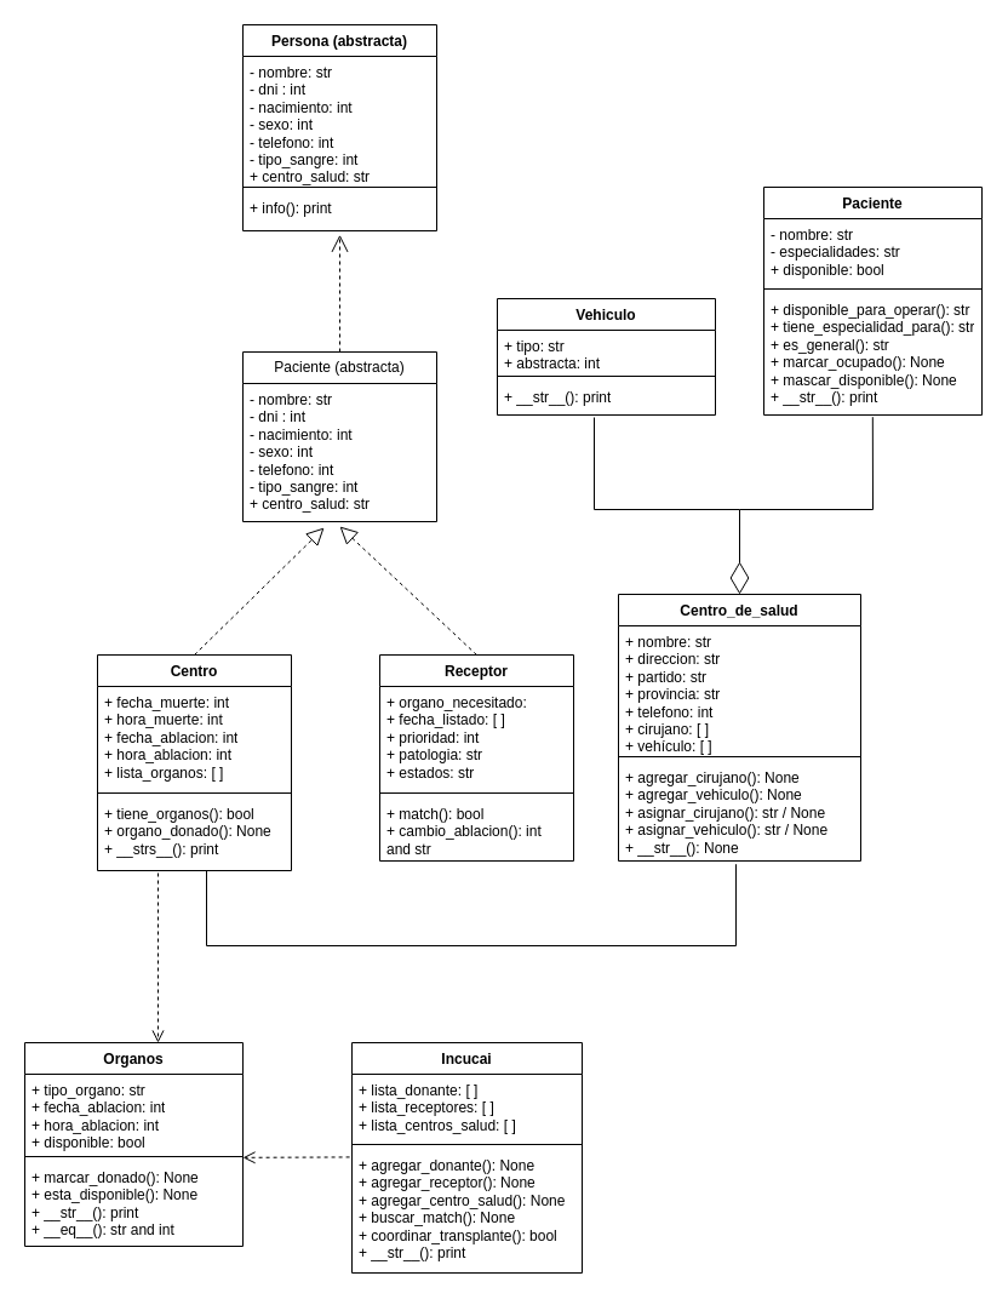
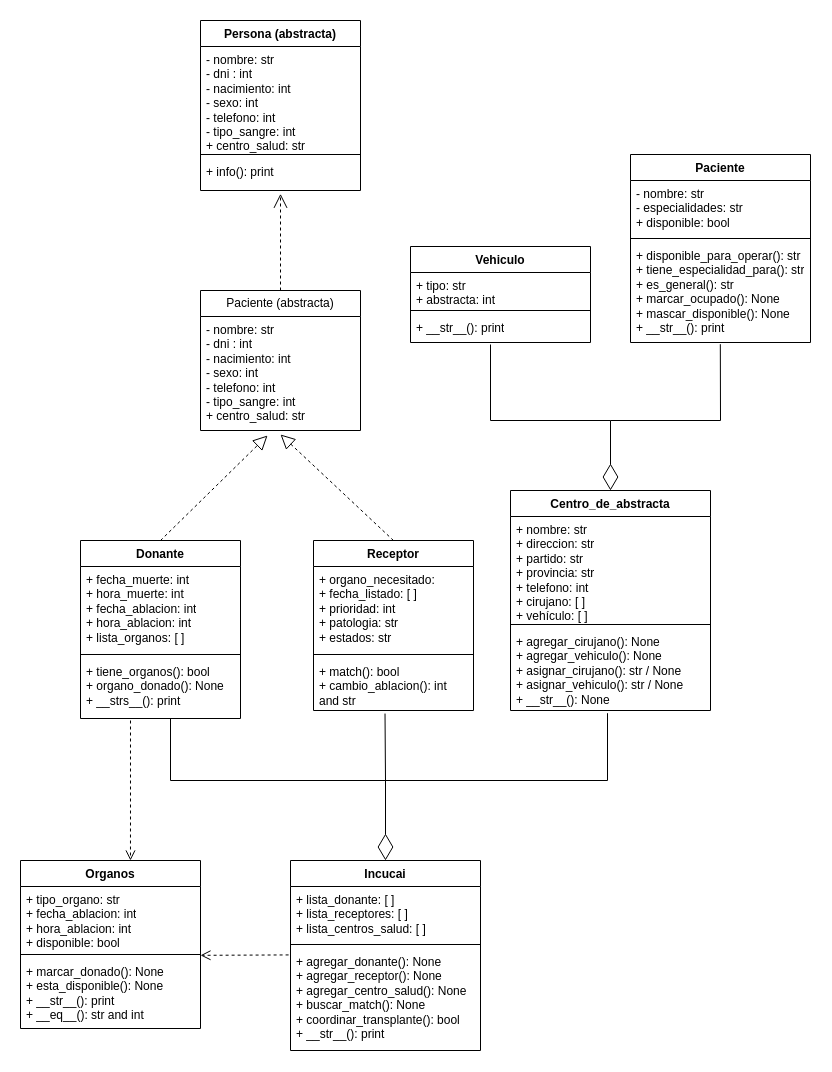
- <mxCell id="16" value="Centro_de_salud" style="swimlane;fontStyle=1;align=center;verticalAlign=top;childLayout=stackLayout;horizontal=1;startSize=26;horizontalStack=0;resizeParent=1;resizeParentMax=0;resizeLast=0;collapsible=1;marginBottom=0;whiteSpace=wrap;html=1;" parent="1" vertex="1"><mxGeometry x="510" y="490" width="200" height="220" as="geometry" /></mxCell>
+ <mxCell id="16" value="Centro_de_abstracta" style="swimlane;fontStyle=1;align=center;verticalAlign=top;childLayout=stackLayout;horizontal=1;startSize=26;horizontalStack=0;resizeParent=1;resizeParentMax=0;resizeLast=0;collapsible=1;marginBottom=0;whiteSpace=wrap;html=1;" parent="1" vertex="1"><mxGeometry x="510" y="490" width="200" height="220" as="geometry" /></mxCell>
- <mxCell id="8" value="Centro" style="swimlane;fontStyle=1;align=center;verticalAlign=top;childLayout=stackLayout;horizontal=1;startSize=26;horizontalStack=0;resizeParent=1;resizeParentMax=0;resizeLast=0;collapsible=1;marginBottom=0;whiteSpace=wrap;html=1;" parent="1" vertex="1"><mxGeometry x="80" y="540" width="160" height="178" as="geometry" /></mxCell>
+ <mxCell id="8" value="Donante" style="swimlane;fontStyle=1;align=center;verticalAlign=top;childLayout=stackLayout;horizontal=1;startSize=26;horizontalStack=0;resizeParent=1;resizeParentMax=0;resizeLast=0;collapsible=1;marginBottom=0;whiteSpace=wrap;html=1;" parent="1" vertex="1"><mxGeometry x="80" y="540" width="160" height="178" as="geometry" /></mxCell>
+ <mxCell id="39" value="" style="endArrow=diamondThin;endFill=0;endSize=24;html=1;rounded=0;exitX=0.447;exitY=1.059;exitDx=0;exitDy=0;exitPerimeter=0;entryX=0.5;entryY=0;entryDx=0;entryDy=0;" parent="1" source="15" target="35" edge="1"><mxGeometry width="160" relative="1" as="geometry"><mxPoint x="360" y="711.872" as="sourcePoint" /><mxPoint x="159.65" y="850" as="targetPoint" /><Array as="points"><mxPoint x="385" y="780" /></Array></mxGeometry></mxCell>
